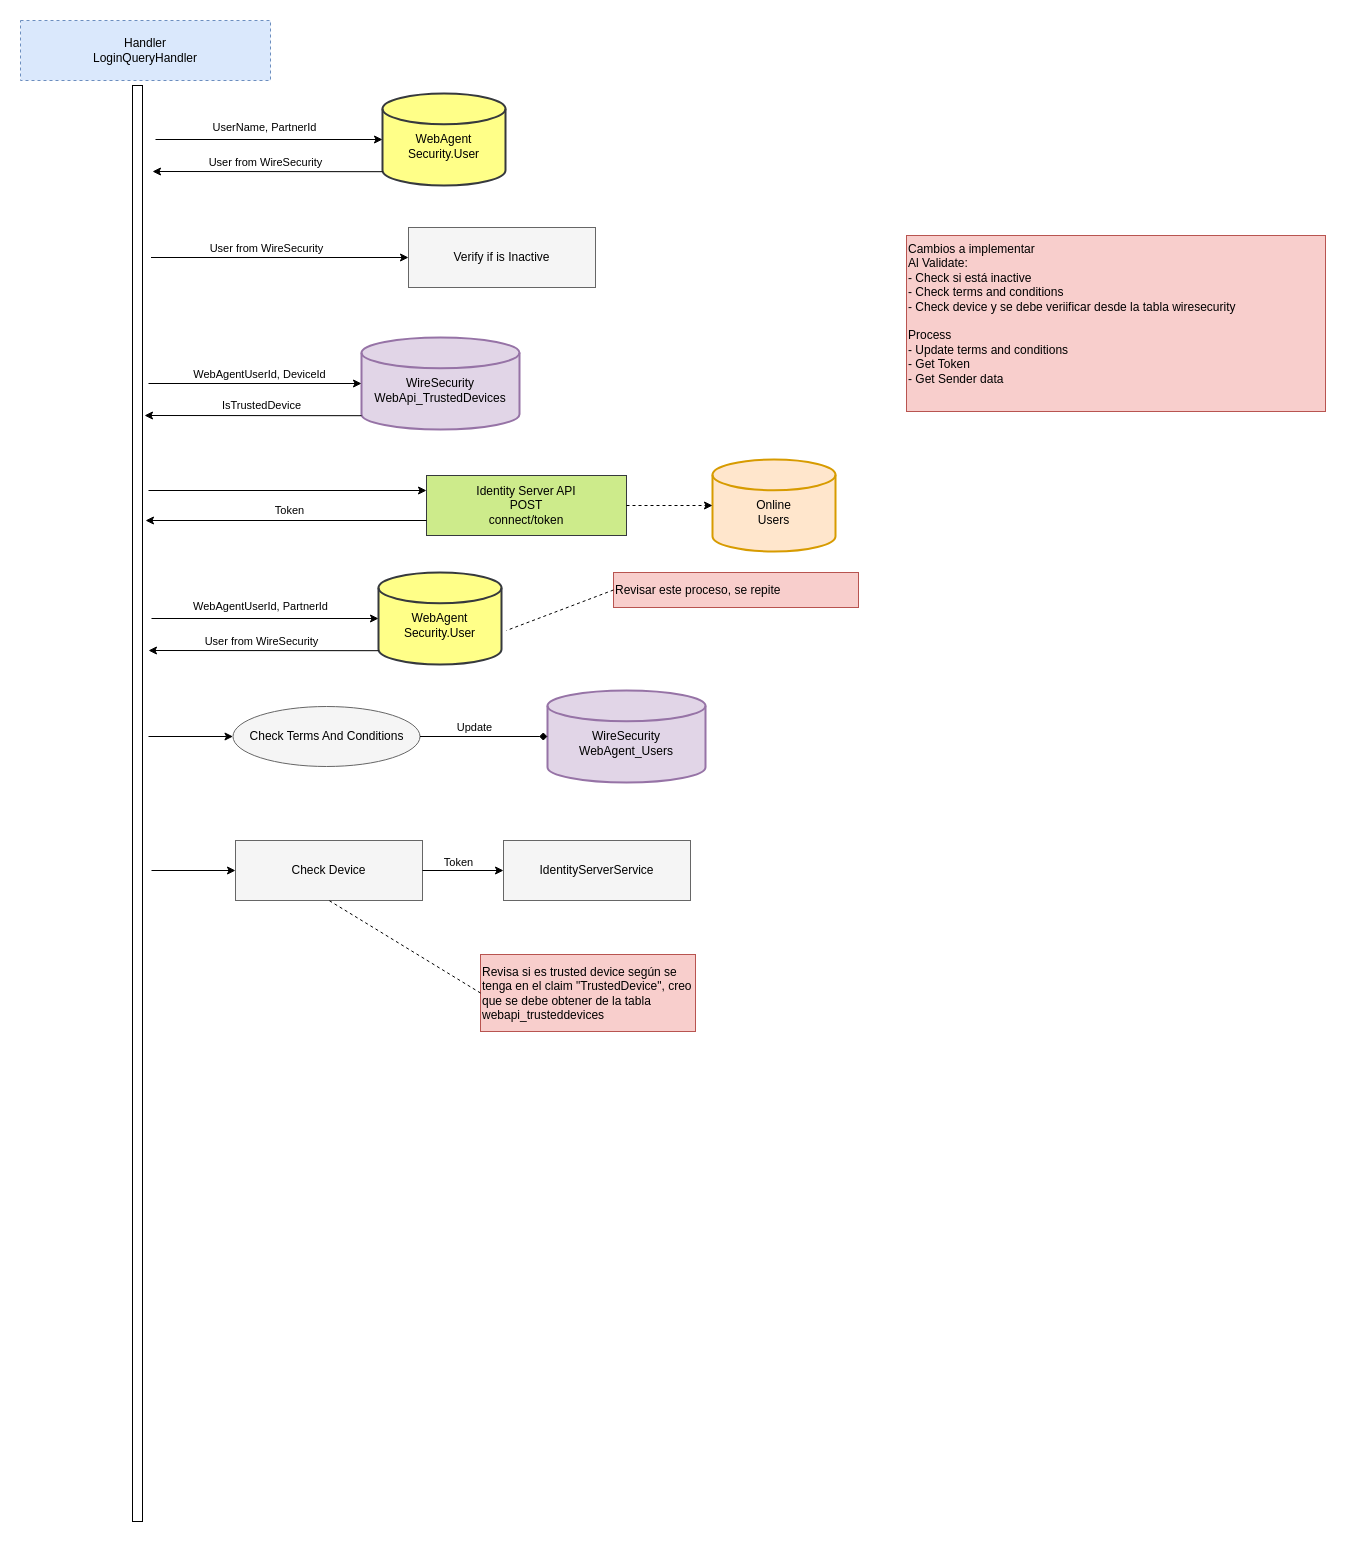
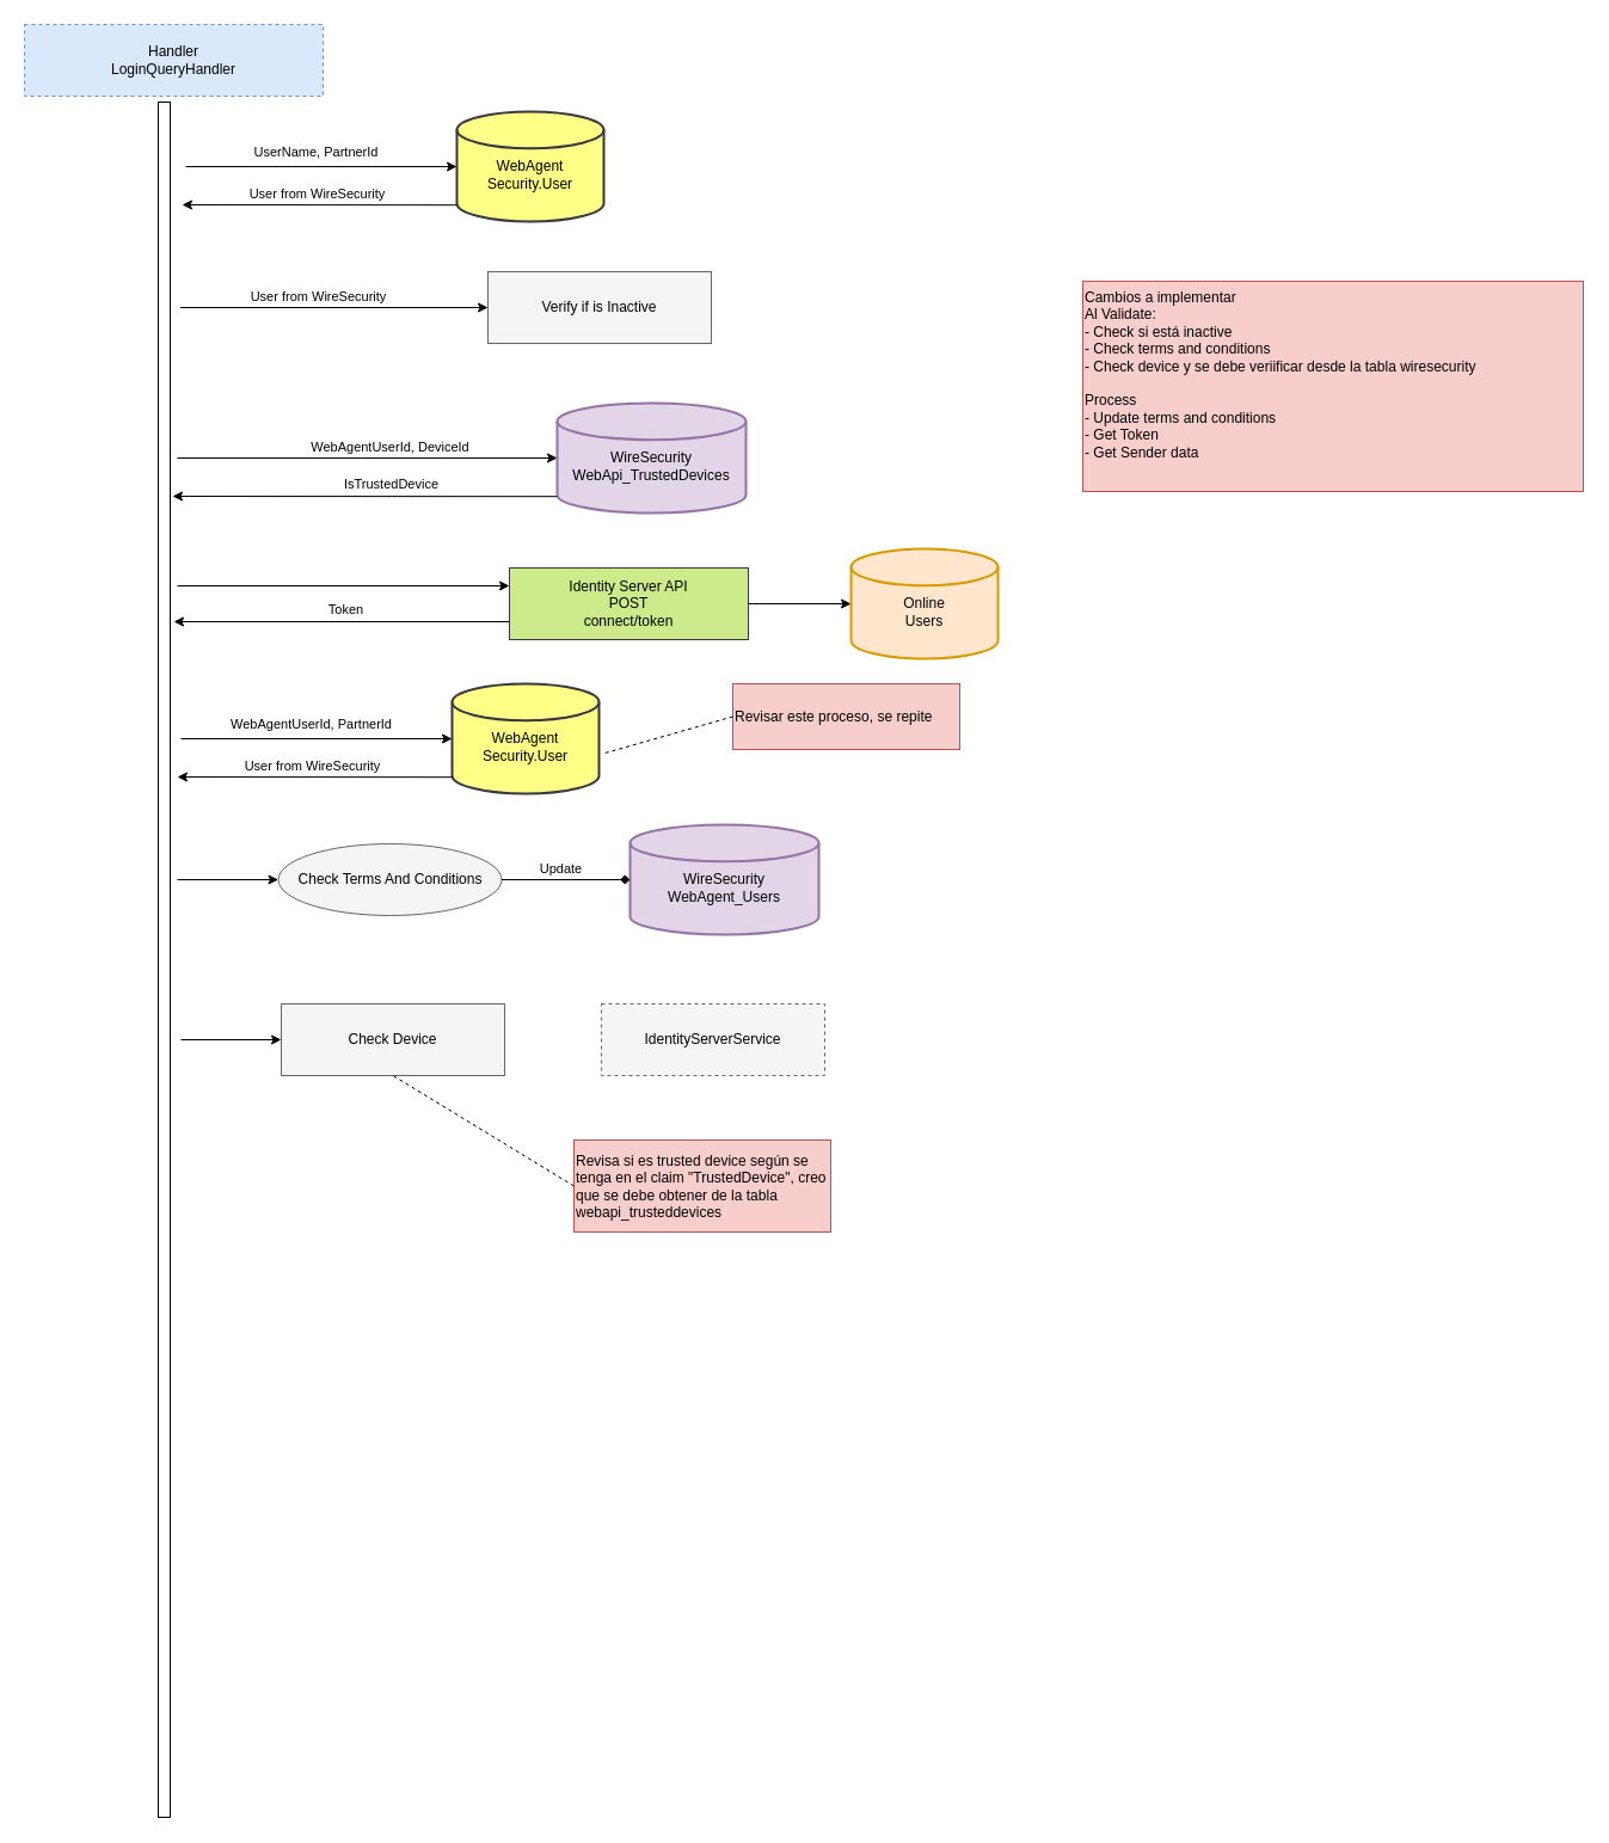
- <mxCell id="6" value="&lt;br&gt;WireSecurity&lt;br&gt;WebApi_TrustedDevices" style="strokeWidth=2;html=1;shape=mxgraph.flowchart.database;whiteSpace=wrap;fillColor=#e1d5e7;strokeColor=#9673a6;" parent="1" vertex="1"><mxGeometry x="361" y="337" width="158" height="92" as="geometry" /></mxCell>
+ <mxCell id="6" value="&lt;br&gt;WireSecurity&lt;br&gt;WebApi_TrustedDevices" style="strokeWidth=2;html=1;shape=mxgraph.flowchart.database;whiteSpace=wrap;fillColor=#e1d5e7;strokeColor=#9673a6;" parent="1" vertex="1"><mxGeometry x="466" y="337" width="158" height="92" as="geometry" /></mxCell>
- <mxCell id="7" value="" style="endArrow=classic;html=1;rounded=0;entryX=0;entryY=0.5;entryDx=0;entryDy=0;entryPerimeter=0;exitX=1;exitY=0.5;exitDx=0;exitDy=0;dashed=1;" parent="1" source="3" target="5" edge="1"><mxGeometry width="50" height="50" relative="1" as="geometry"><mxPoint x="396" y="376" as="sourcePoint" /><mxPoint x="491" y="376" as="targetPoint" /></mxGeometry></mxCell>
+ <mxCell id="7" value="" style="endArrow=classic;html=1;rounded=0;entryX=0;entryY=0.5;entryDx=0;entryDy=0;entryPerimeter=0;exitX=1;exitY=0.5;exitDx=0;exitDy=0;" parent="1" source="3" target="5" edge="1"><mxGeometry width="50" height="50" relative="1" as="geometry"><mxPoint x="396" y="376" as="sourcePoint" /><mxPoint x="491" y="376" as="targetPoint" /></mxGeometry></mxCell>
- <mxCell id="23" value="Revisar este proceso, se repite" style="text;html=1;strokeColor=#b85450;fillColor=#f8cecc;align=left;verticalAlign=middle;whiteSpace=wrap;rounded=0;" parent="1" vertex="1"><mxGeometry x="613" y="572" width="245" height="35" as="geometry" /></mxCell>
+ <mxCell id="23" value="Revisar este proceso, se repite" style="text;html=1;strokeColor=#b85450;fillColor=#f8cecc;align=left;verticalAlign=middle;whiteSpace=wrap;rounded=0;" parent="1" vertex="1"><mxGeometry x="613" y="572" width="190" height="55" as="geometry" /></mxCell>
- <mxCell id="36" value="&lt;br&gt;WireSecurity&lt;br&gt;WebAgent_Users" style="strokeWidth=2;html=1;shape=mxgraph.flowchart.database;whiteSpace=wrap;fillColor=#e1d5e7;strokeColor=#9673a6;" parent="1" vertex="1"><mxGeometry x="547" y="690" width="158" height="92" as="geometry" /></mxCell>
+ <mxCell id="36" value="&lt;br&gt;WireSecurity&lt;br&gt;WebAgent_Users" style="strokeWidth=2;html=1;shape=mxgraph.flowchart.database;whiteSpace=wrap;fillColor=#e1d5e7;strokeColor=#9673a6;" parent="1" vertex="1"><mxGeometry x="527" y="690" width="158" height="92" as="geometry" /></mxCell>
- <mxCell id="30" value="" style="endArrow=classic;html=1;rounded=0;entryX=0;entryY=0.5;entryDx=0;entryDy=0;exitX=1;exitY=0.5;exitDx=0;exitDy=0;" parent="1" source="25" target="29" edge="1"><mxGeometry width="50" height="50" relative="1" as="geometry"><mxPoint x="451" y="842" as="sourcePoint" /><mxPoint x="245" y="880" as="targetPoint" /></mxGeometry></mxCell>
- <mxCell id="31" value="Token" style="edgeLabel;html=1;align=center;verticalAlign=middle;resizable=0;points=[];" parent="30" vertex="1" connectable="0"><mxGeometry x="-0.457" y="-2" relative="1" as="geometry"><mxPoint x="13" y="-11" as="offset" /></mxGeometry></mxCell>
- <mxCell id="29" value="&lt;font color=&quot;#000000&quot;&gt;IdentityServerService&lt;br&gt;&lt;/font&gt;" style="rounded=0;whiteSpace=wrap;html=1;fillColor=#f5f5f5;strokeColor=#666666;fontColor=#333333;" parent="1" vertex="1"><mxGeometry x="503" y="840" width="187" height="60" as="geometry" /></mxCell>
+ <mxCell id="29" value="&lt;font color=&quot;#000000&quot;&gt;IdentityServerService&lt;br&gt;&lt;/font&gt;" style="rounded=0;whiteSpace=wrap;html=1;fillColor=#f5f5f5;strokeColor=#666666;fontColor=#333333;dashed=1;" parent="1" vertex="1"><mxGeometry x="503" y="840" width="187" height="60" as="geometry" /></mxCell>
